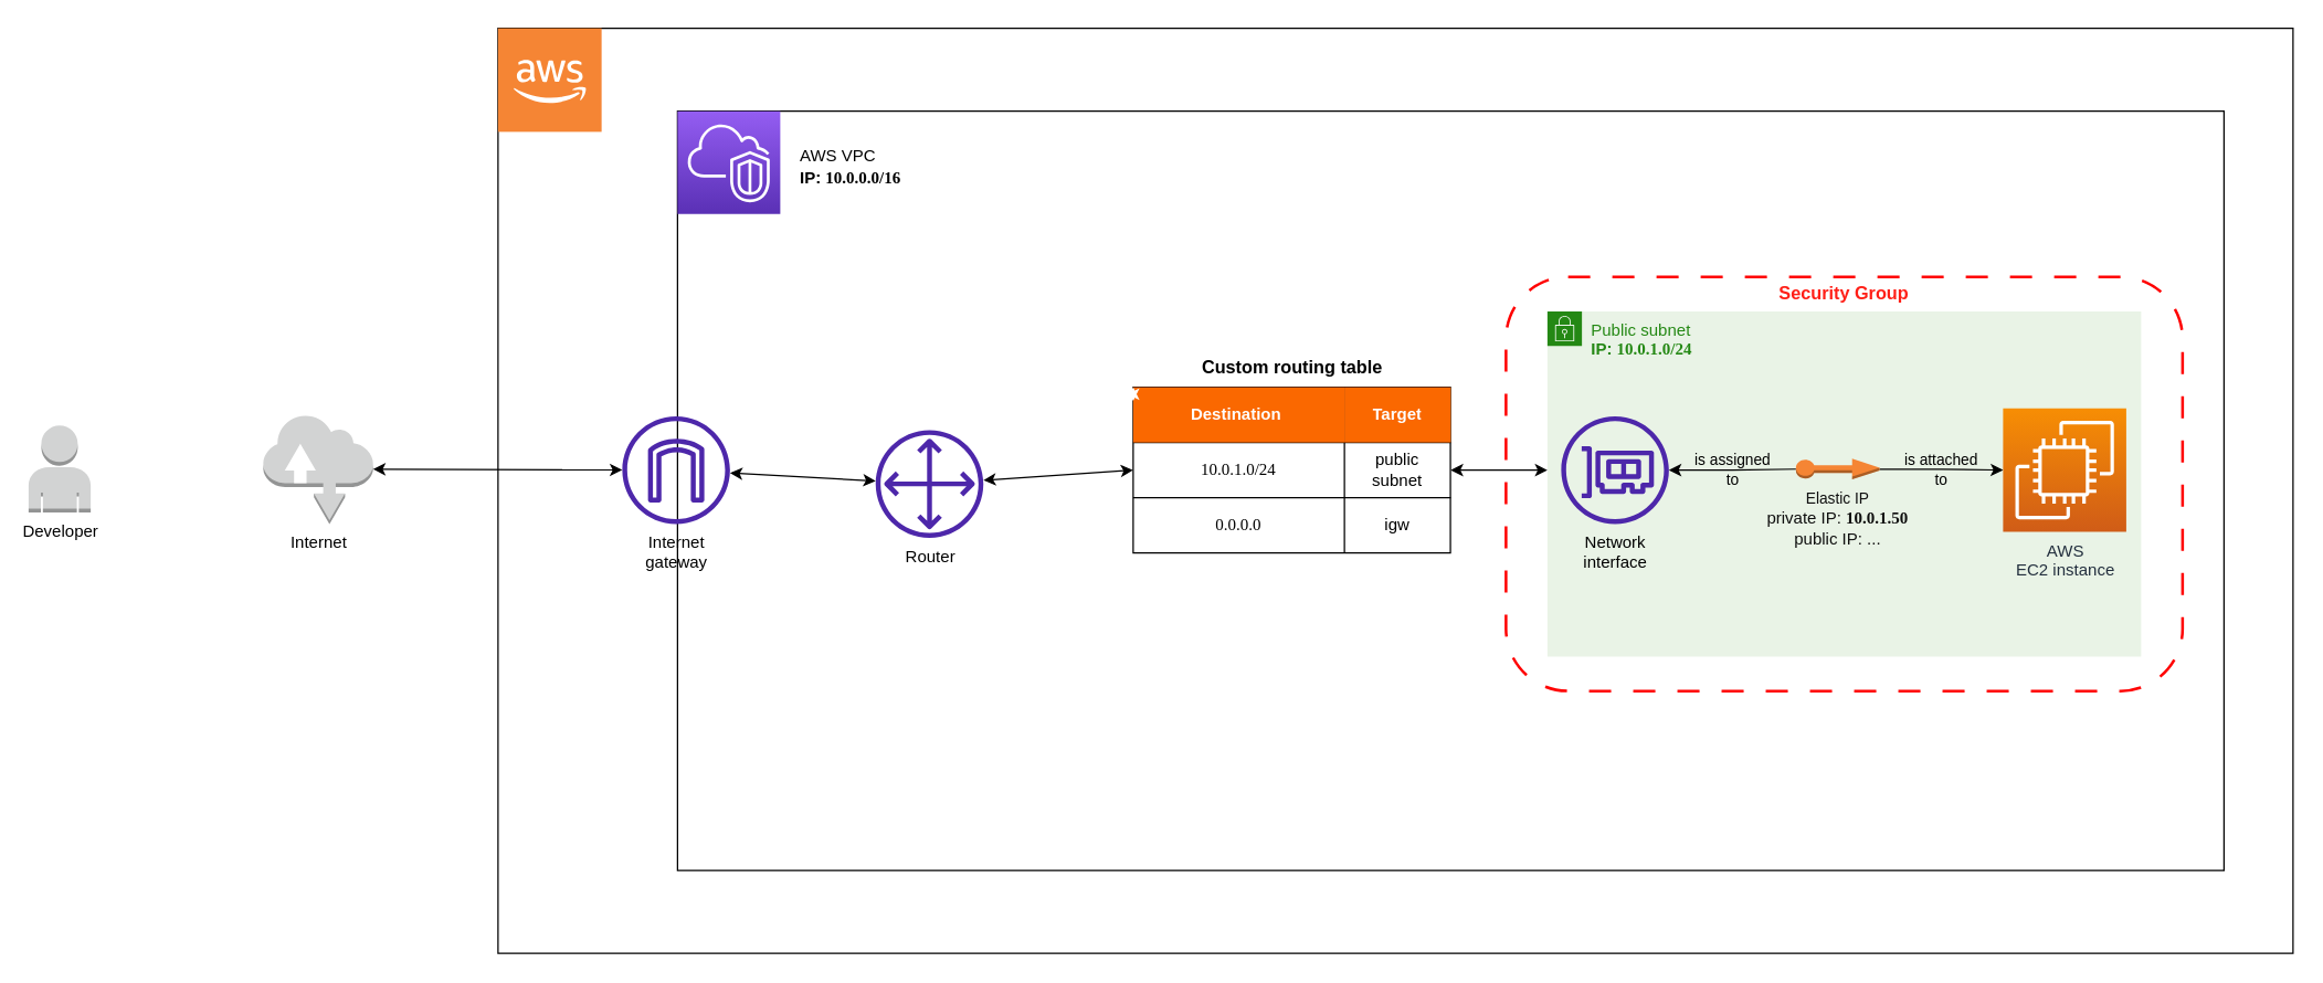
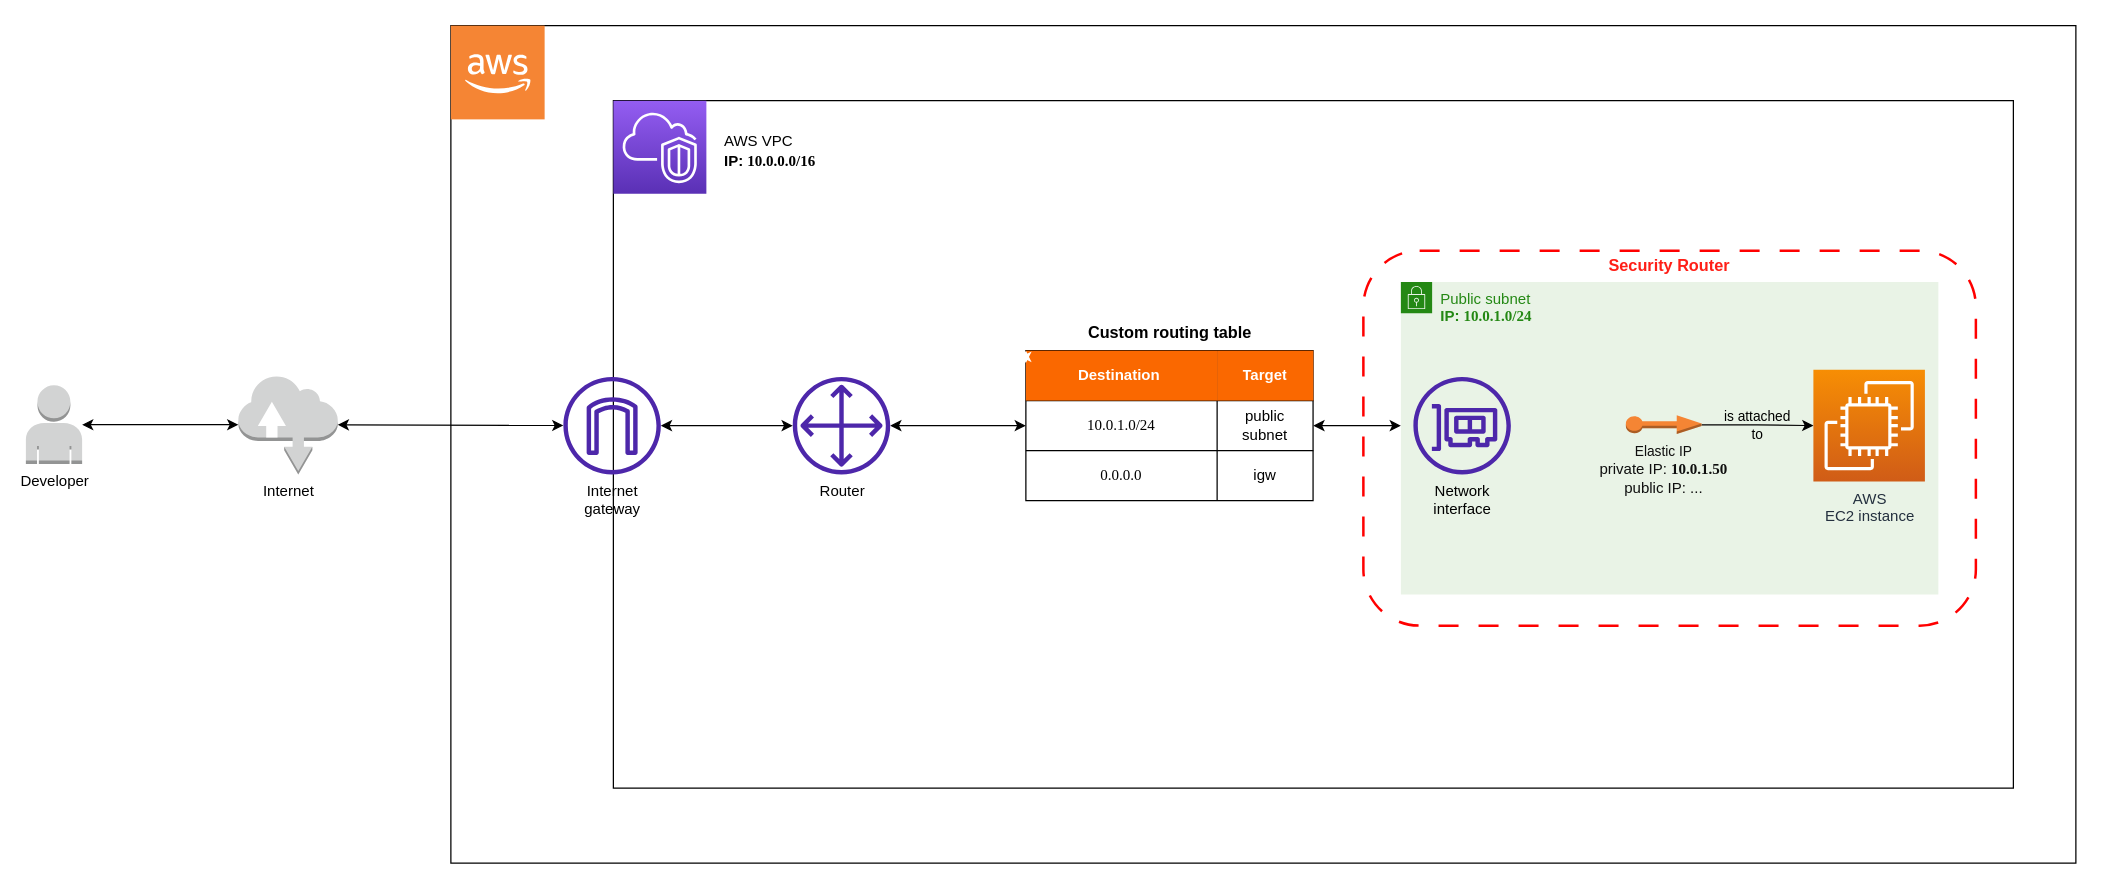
- <mxCell id="2" value="&lt;b&gt;&lt;font color=&quot;#ff1f17&quot; style=&quot;font-size: 13px;&quot;&gt;Security Group&lt;/font&gt;&lt;/b&gt;" style="fontStyle=0;verticalAlign=top;align=center;spacingTop=-2;fillColor=none;rounded=1;whiteSpace=wrap;html=1;strokeColor=#FF0000;strokeWidth=2;dashed=1;container=1;collapsible=0;expand=0;recursiveResize=0;dashPattern=8 8;" parent="1" vertex="1"><mxGeometry x="1090" y="200" width="490" height="300" as="geometry" /></mxCell>
+ <mxCell id="2" value="&lt;b&gt;&lt;font color=&quot;#ff1f17&quot; style=&quot;font-size: 13px;&quot;&gt;Security Router&lt;/font&gt;&lt;/b&gt;" style="fontStyle=0;verticalAlign=top;align=center;spacingTop=-2;fillColor=none;rounded=1;whiteSpace=wrap;html=1;strokeColor=#FF0000;strokeWidth=2;dashed=1;container=1;collapsible=0;expand=0;recursiveResize=0;dashPattern=8 8;" parent="1" vertex="1"><mxGeometry x="1090" y="200" width="490" height="300" as="geometry" /></mxCell>
+ <mxCell id="7" value="" style="edgeStyle=none;html=1;startArrow=classic;startFill=1;" parent="1" source="8" target="10" edge="1"><mxGeometry relative="1" as="geometry" /></mxCell>
- <mxCell id="37" value="is assigned&lt;br&gt;to" style="edgeStyle=orthogonalEdgeStyle;rounded=0;orthogonalLoop=1;jettySize=auto;html=1;startArrow=classic;startFill=1;endArrow=none;endFill=0;labelBackgroundColor=none;" parent="1" source="38" target="39" edge="1"><mxGeometry relative="1" as="geometry" /></mxCell>
- <mxCell id="33" value="&lt;font color=&quot;#000000&quot; style=&quot;font-size: 12px;&quot;&gt;Router&lt;/font&gt;" style="sketch=0;outlineConnect=0;fontColor=#232F3E;gradientColor=none;fillColor=#4D27AA;strokeColor=none;dashed=0;verticalLabelPosition=bottom;verticalAlign=top;align=center;html=1;fontSize=12;fontStyle=0;aspect=fixed;pointerEvents=1;shape=mxgraph.aws4.customer_gateway;" parent="1" vertex="1"><mxGeometry x="633.5" y="311" width="78" height="78" as="geometry" /></mxCell>
+ <mxCell id="33" value="&lt;font color=&quot;#000000&quot; style=&quot;font-size: 12px;&quot;&gt;Router&lt;/font&gt;" style="sketch=0;outlineConnect=0;fontColor=#232F3E;gradientColor=none;fillColor=#4D27AA;strokeColor=none;dashed=0;verticalLabelPosition=bottom;verticalAlign=top;align=center;html=1;fontSize=12;fontStyle=0;aspect=fixed;pointerEvents=1;shape=mxgraph.aws4.customer_gateway;" parent="1" vertex="1"><mxGeometry x="633.5" y="301" width="78" height="78" as="geometry" /></mxCell>
